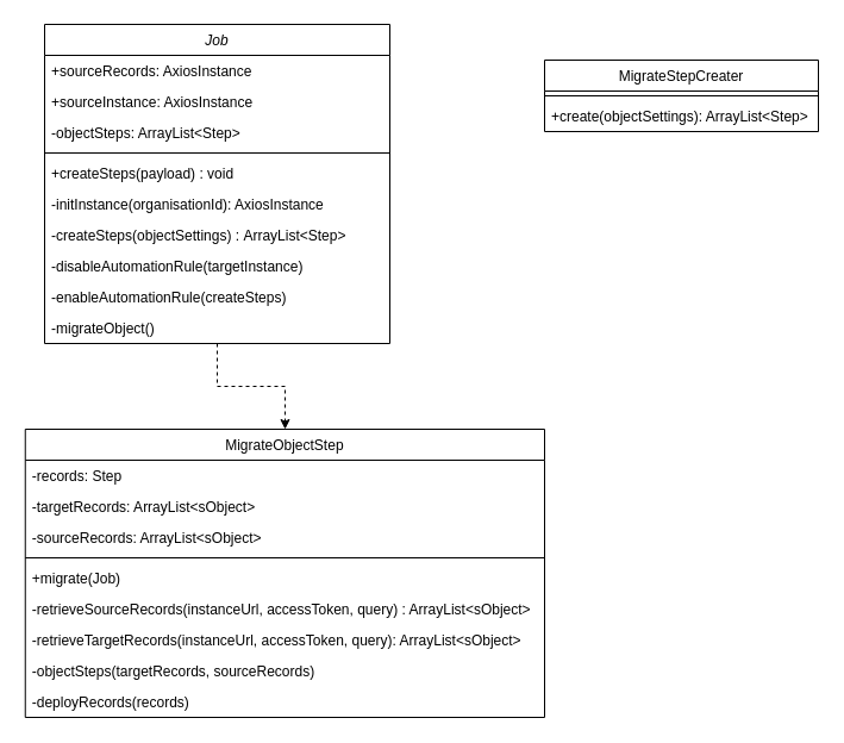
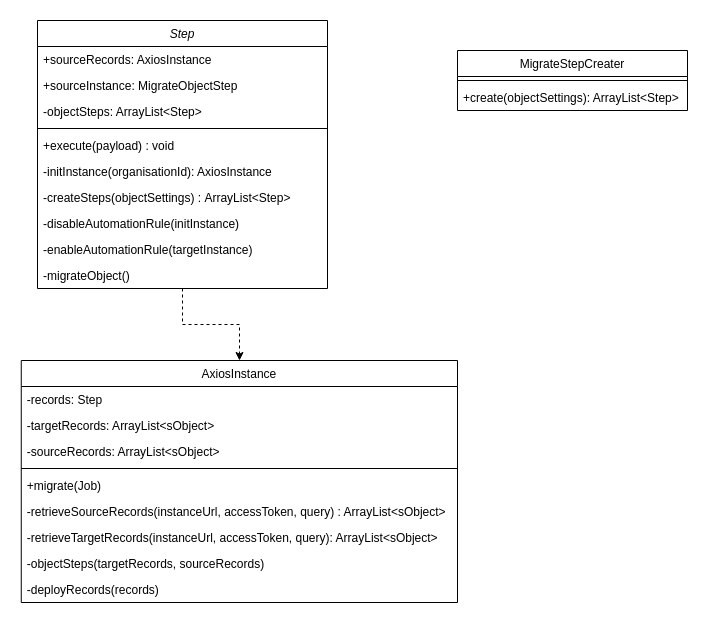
- <mxCell id="3" value="Job" style="swimlane;fontStyle=2;align=center;verticalAlign=top;childLayout=stackLayout;horizontal=1;startSize=26;horizontalStack=0;resizeParent=1;resizeLast=0;collapsible=1;marginBottom=0;rounded=0;shadow=0;strokeWidth=1;" parent="1" vertex="1"><mxGeometry x="37" y="20" width="290" height="268" as="geometry"><mxRectangle x="230" y="140" width="160" height="26" as="alternateBounds" /></mxGeometry></mxCell>
+ <mxCell id="3" value="Step" style="swimlane;fontStyle=2;align=center;verticalAlign=top;childLayout=stackLayout;horizontal=1;startSize=26;horizontalStack=0;resizeParent=1;resizeLast=0;collapsible=1;marginBottom=0;rounded=0;shadow=0;strokeWidth=1;" parent="1" vertex="1"><mxGeometry x="37" y="20" width="290" height="268" as="geometry"><mxRectangle x="230" y="140" width="160" height="26" as="alternateBounds" /></mxGeometry></mxCell>
- <mxCell id="5" value="+sourceInstance: AxiosInstance" style="text;align=left;verticalAlign=top;spacingLeft=4;spacingRight=4;overflow=hidden;rotatable=0;points=[[0,0.5],[1,0.5]];portConstraint=eastwest;" vertex="1" parent="3"><mxGeometry y="52" width="290" height="26" as="geometry" /></mxCell>
+ <mxCell id="5" value="+sourceInstance: MigrateObjectStep" style="text;align=left;verticalAlign=top;spacingLeft=4;spacingRight=4;overflow=hidden;rotatable=0;points=[[0,0.5],[1,0.5]];portConstraint=eastwest;" vertex="1" parent="3"><mxGeometry y="52" width="290" height="26" as="geometry" /></mxCell>
- <mxCell id="8" value="+createSteps(payload) : void" style="text;align=left;verticalAlign=top;spacingLeft=4;spacingRight=4;overflow=hidden;rotatable=0;points=[[0,0.5],[1,0.5]];portConstraint=eastwest;" vertex="1" parent="3"><mxGeometry y="112" width="290" height="26" as="geometry" /></mxCell>
+ <mxCell id="8" value="+execute(payload) : void" style="text;align=left;verticalAlign=top;spacingLeft=4;spacingRight=4;overflow=hidden;rotatable=0;points=[[0,0.5],[1,0.5]];portConstraint=eastwest;" vertex="1" parent="3"><mxGeometry y="112" width="290" height="26" as="geometry" /></mxCell>
- <mxCell id="11" value="-disableAutomationRule(targetInstance)" style="text;align=left;verticalAlign=top;spacingLeft=4;spacingRight=4;overflow=hidden;rotatable=0;points=[[0,0.5],[1,0.5]];portConstraint=eastwest;" vertex="1" parent="3"><mxGeometry y="190" width="290" height="26" as="geometry" /></mxCell>
+ <mxCell id="11" value="-disableAutomationRule(initInstance)" style="text;align=left;verticalAlign=top;spacingLeft=4;spacingRight=4;overflow=hidden;rotatable=0;points=[[0,0.5],[1,0.5]];portConstraint=eastwest;" vertex="1" parent="3"><mxGeometry y="190" width="290" height="26" as="geometry" /></mxCell>
- <mxCell id="12" value="-enableAutomationRule(createSteps)" style="text;align=left;verticalAlign=top;spacingLeft=4;spacingRight=4;overflow=hidden;rotatable=0;points=[[0,0.5],[1,0.5]];portConstraint=eastwest;" vertex="1" parent="3"><mxGeometry y="216" width="290" height="26" as="geometry" /></mxCell>
+ <mxCell id="12" value="-enableAutomationRule(targetInstance)" style="text;align=left;verticalAlign=top;spacingLeft=4;spacingRight=4;overflow=hidden;rotatable=0;points=[[0,0.5],[1,0.5]];portConstraint=eastwest;" vertex="1" parent="3"><mxGeometry y="216" width="290" height="26" as="geometry" /></mxCell>
- <mxCell id="17" value="MigrateObjectStep" style="swimlane;fontStyle=0;align=center;verticalAlign=top;childLayout=stackLayout;horizontal=1;startSize=26;horizontalStack=0;resizeParent=1;resizeLast=0;collapsible=1;marginBottom=0;rounded=0;shadow=0;strokeWidth=1;" vertex="1" parent="1"><mxGeometry x="20.75" y="360" width="436.25" height="242" as="geometry"><mxRectangle x="550" y="140" width="160" height="26" as="alternateBounds" /></mxGeometry></mxCell>
+ <mxCell id="17" value="AxiosInstance" style="swimlane;fontStyle=0;align=center;verticalAlign=top;childLayout=stackLayout;horizontal=1;startSize=26;horizontalStack=0;resizeParent=1;resizeLast=0;collapsible=1;marginBottom=0;rounded=0;shadow=0;strokeWidth=1;" vertex="1" parent="1"><mxGeometry x="20.75" y="360" width="436.25" height="242" as="geometry"><mxRectangle x="550" y="140" width="160" height="26" as="alternateBounds" /></mxGeometry></mxCell>
